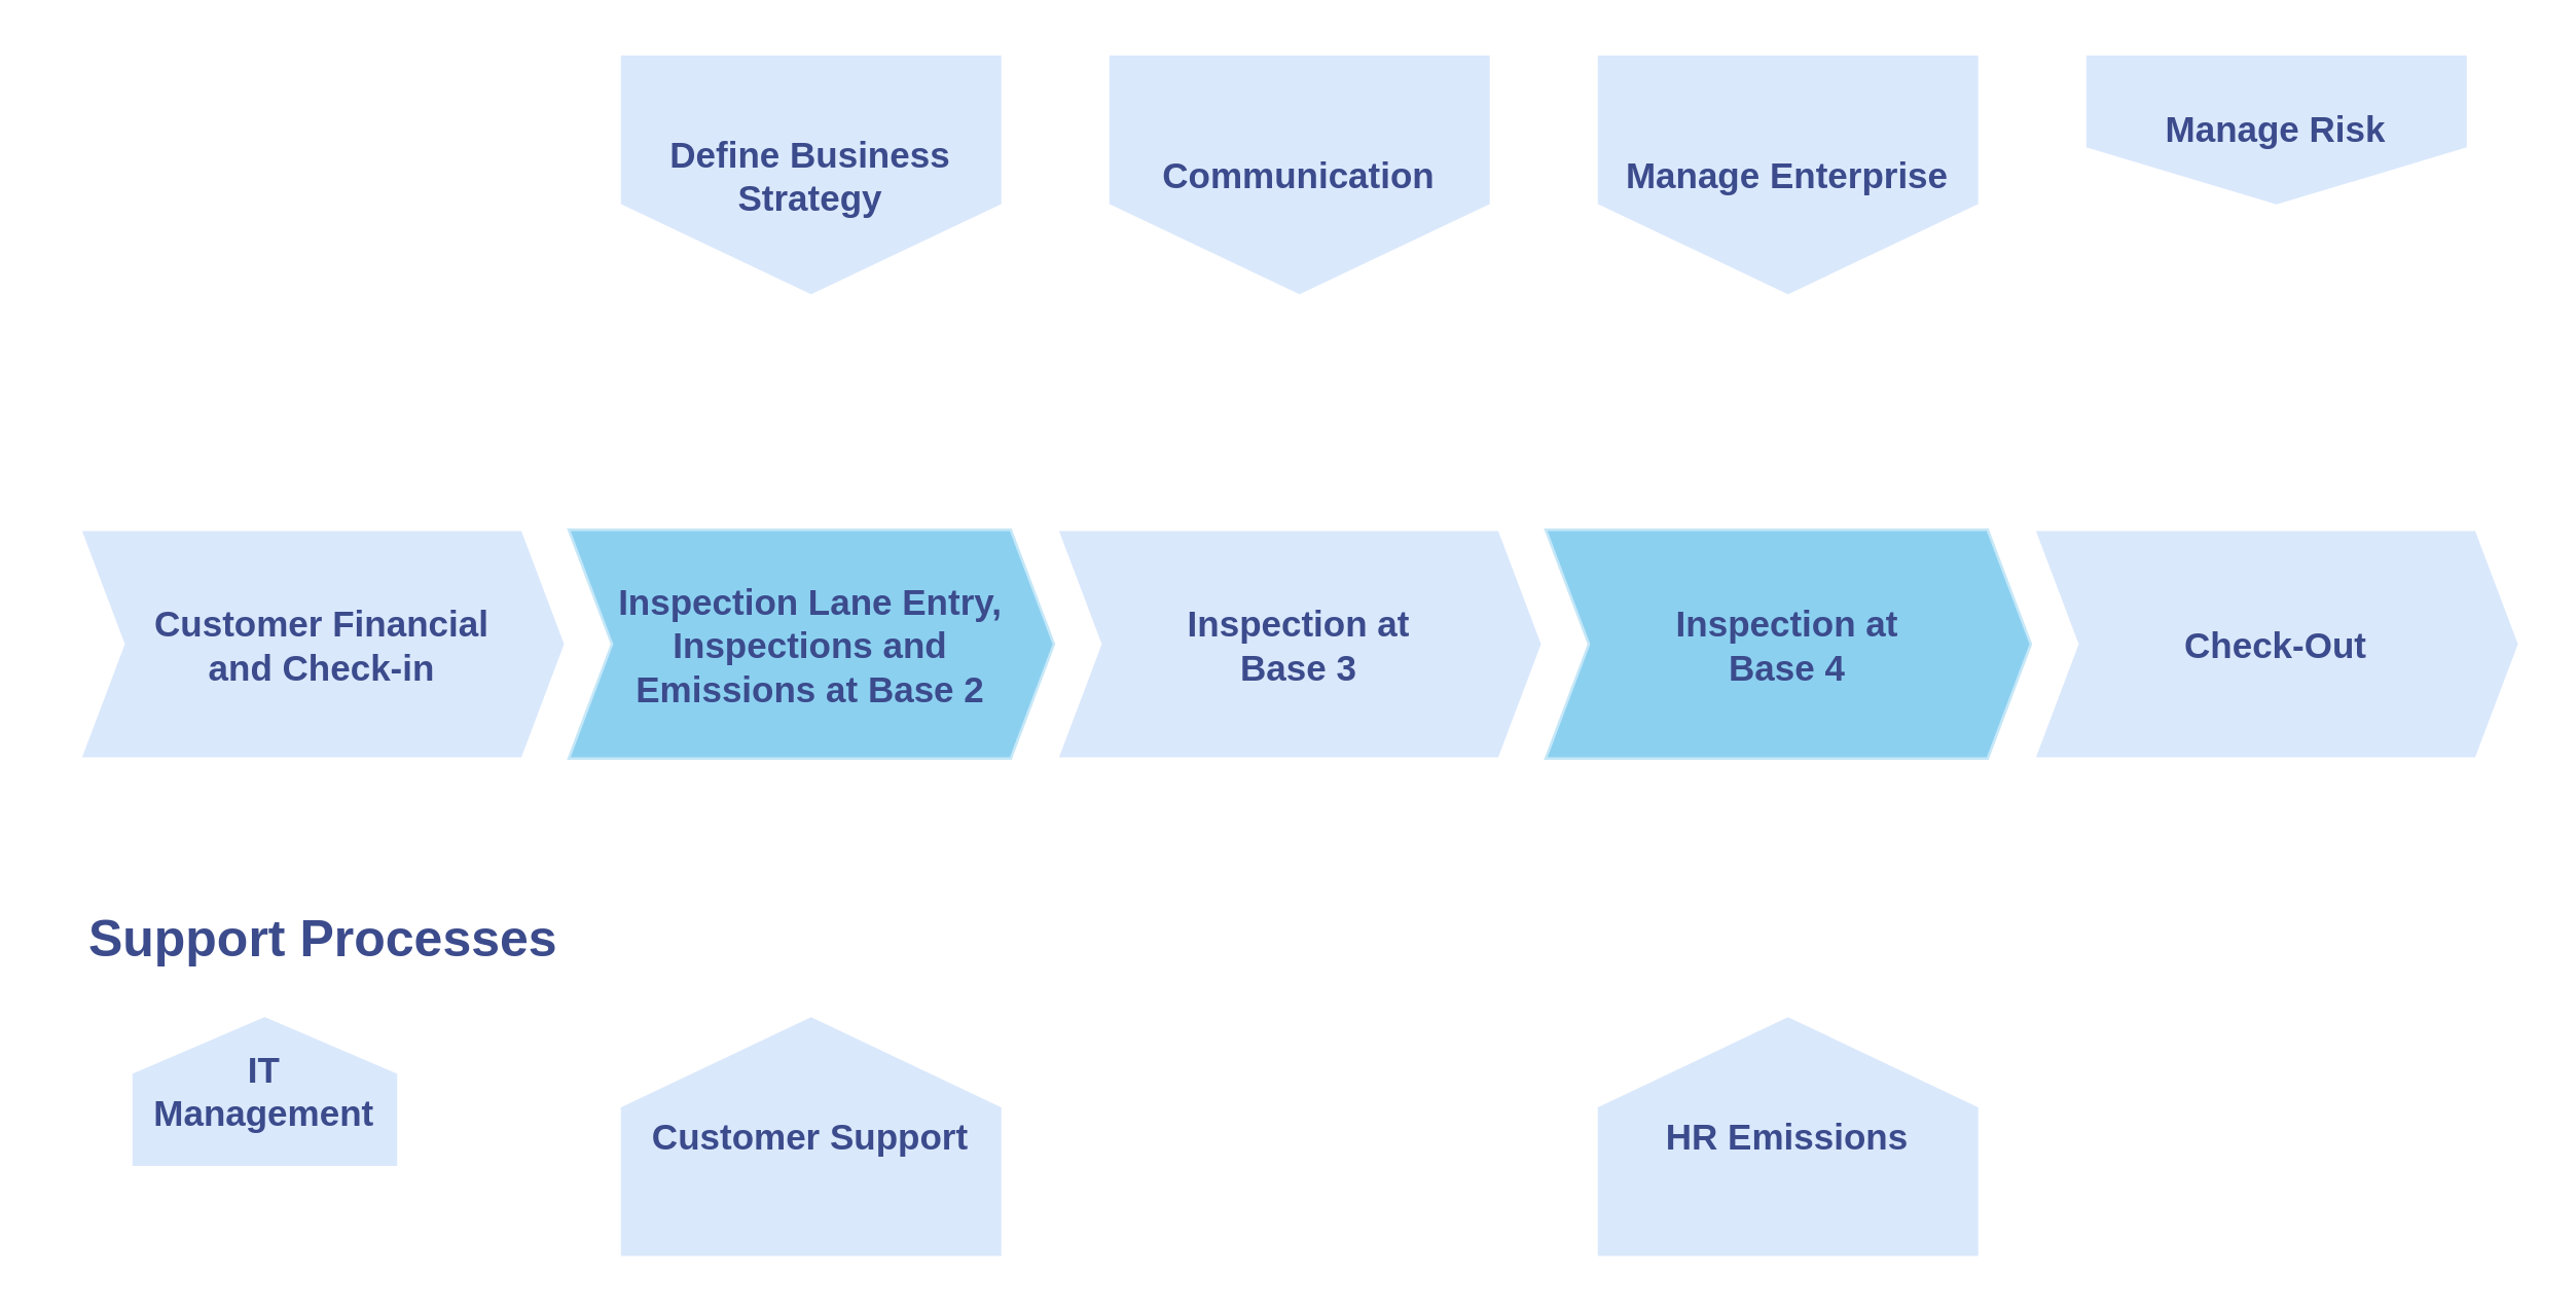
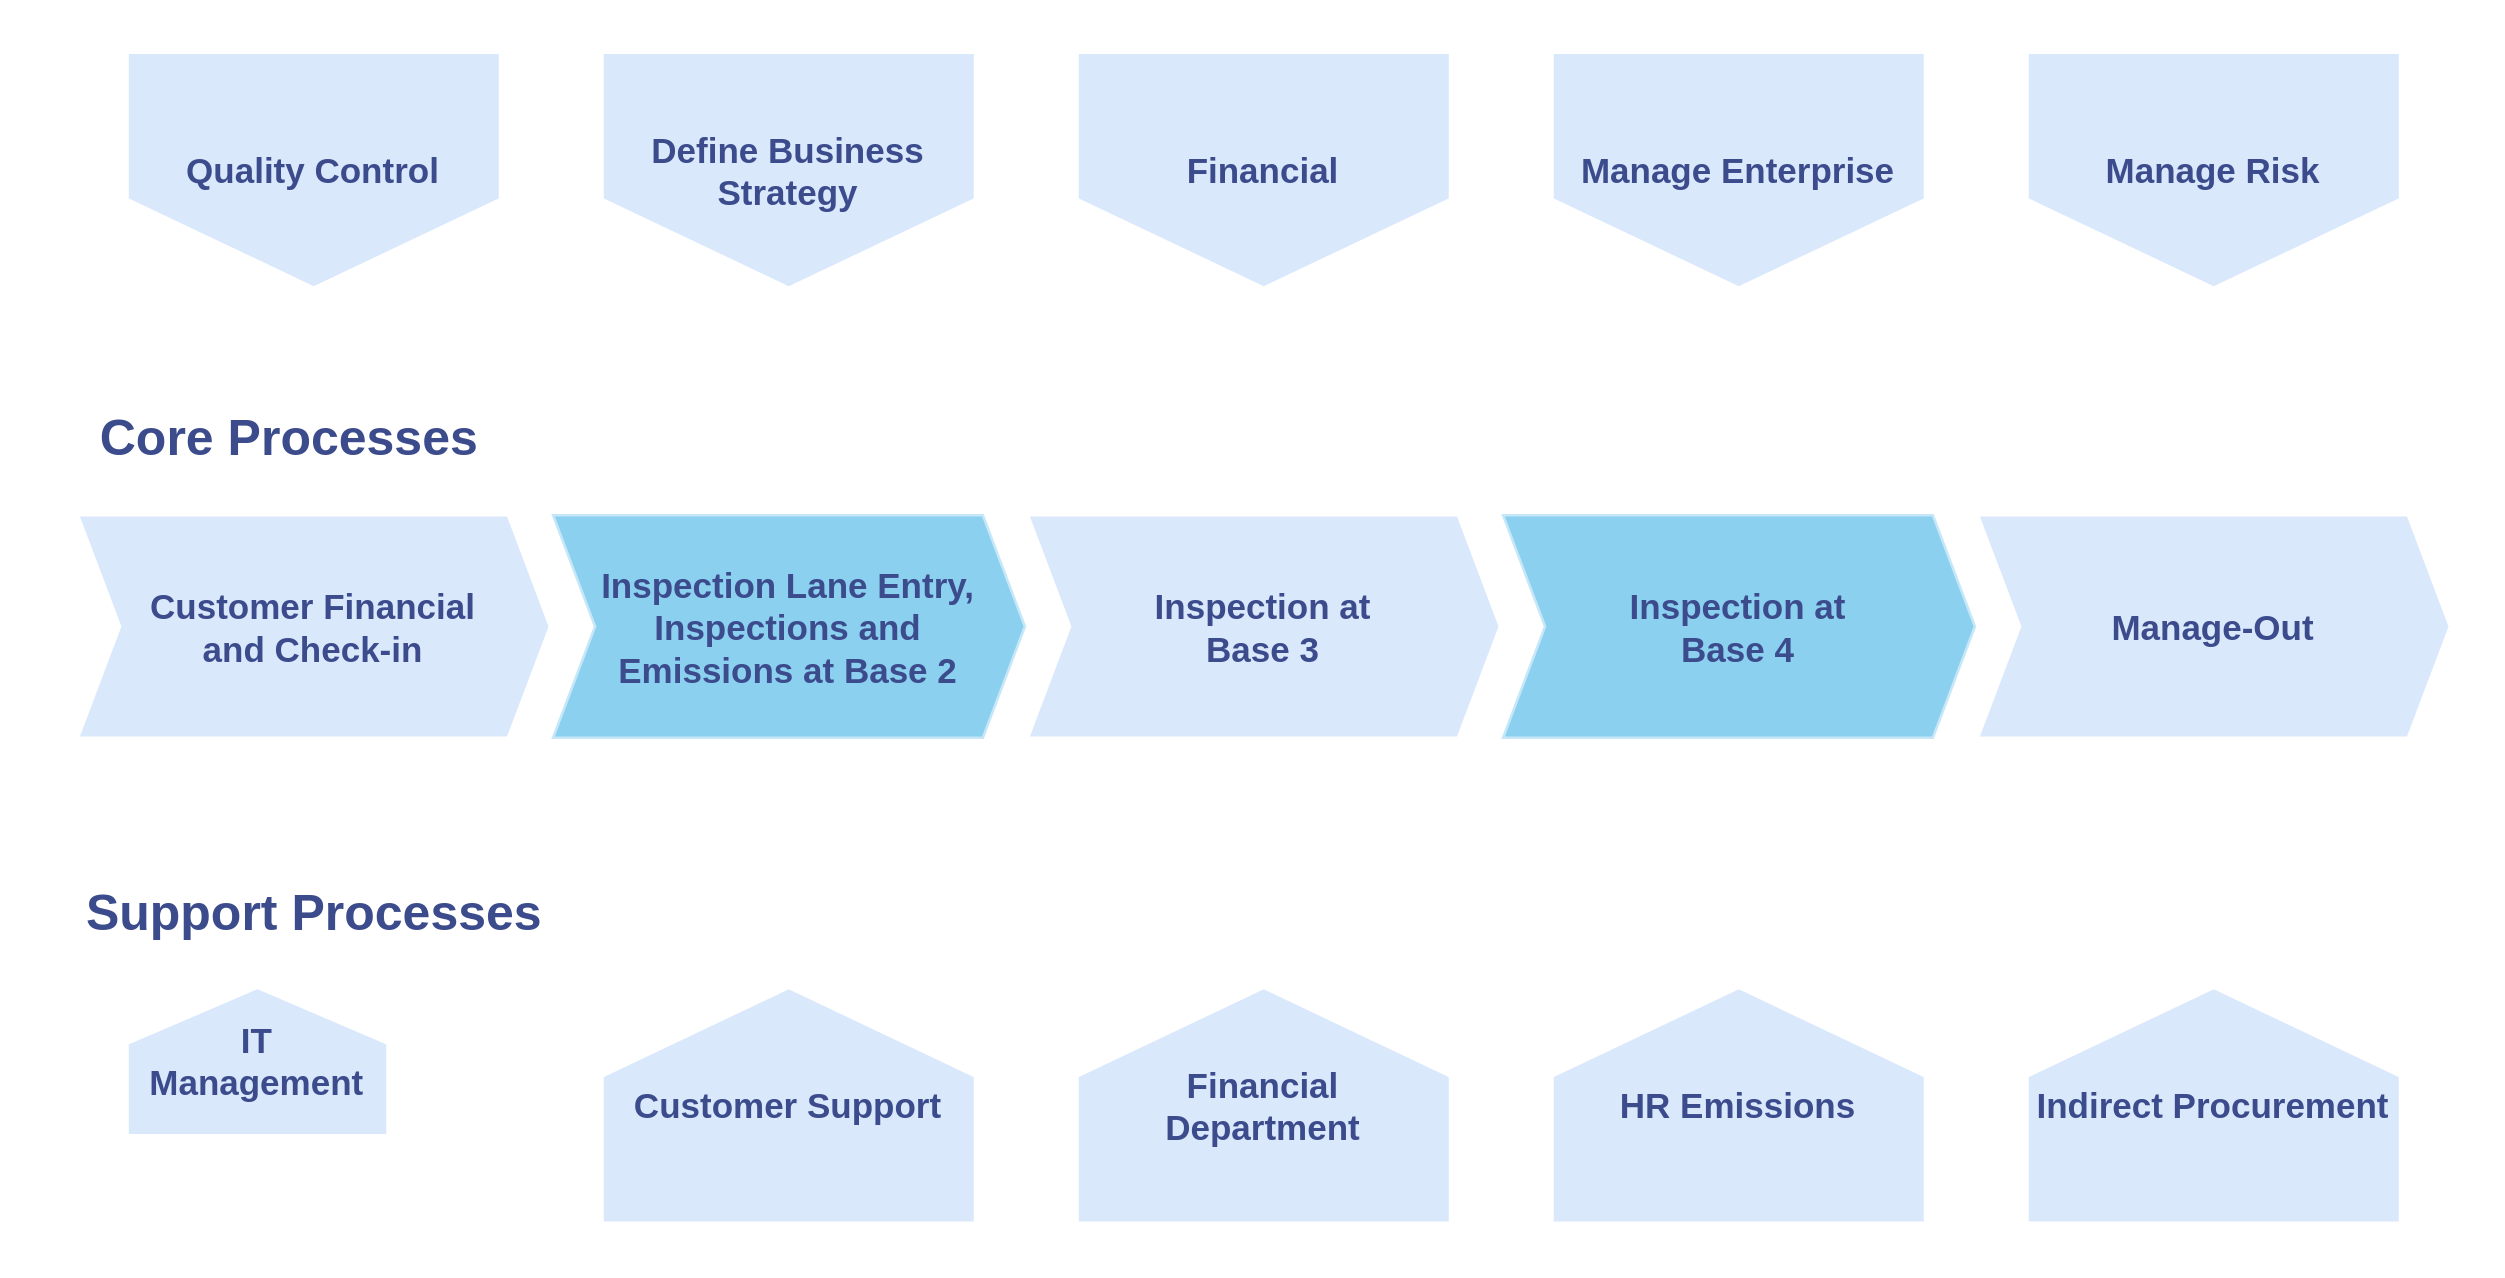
- <mxCell id="9" value="Manage Risk" style="shape=offPageConnector;whiteSpace=wrap;html=1;strokeWidth=2;fontStyle=1;fontSize=14;fillColor=#dae8fc;strokeColor=#FFFFFF;fontColor=#3B4B8C;" vertex="1" parent="1"><mxGeometry x="810" y="20" width="150" height="60" as="geometry" /></mxCell>
+ <mxCell id="9" value="Manage Risk" style="shape=offPageConnector;whiteSpace=wrap;html=1;strokeWidth=2;fontStyle=1;fontSize=14;fillColor=#dae8fc;strokeColor=#FFFFFF;fontColor=#3B4B8C;" vertex="1" parent="1"><mxGeometry x="810" y="20" width="150" height="95" as="geometry" /></mxCell>
+ <mxCell id="2" value="&lt;font&gt;Quality Control&lt;/font&gt;" style="shape=offPageConnector;whiteSpace=wrap;html=1;strokeWidth=2;fontSize=14;fontStyle=1;aspect=fixed;fillColor=#dae8fc;strokeColor=#FFFFFF;fontColor=#3B4B8C;" parent="1" vertex="1"><mxGeometry x="50" y="20" width="150" height="95" as="geometry" /></mxCell>
- <mxCell id="10" value="Communication" style="shape=offPageConnector;whiteSpace=wrap;html=1;strokeWidth=2;fontStyle=1;fontSize=14;fillColor=#dae8fc;strokeColor=#FFFFFF;fontColor=#3B4B8C;" vertex="1" parent="1"><mxGeometry x="430" y="20" width="150" height="95" as="geometry" /></mxCell>
+ <mxCell id="10" value="Financial" style="shape=offPageConnector;whiteSpace=wrap;html=1;strokeWidth=2;fontStyle=1;fontSize=14;fillColor=#dae8fc;strokeColor=#FFFFFF;fontColor=#3B4B8C;" vertex="1" parent="1"><mxGeometry x="430" y="20" width="150" height="95" as="geometry" /></mxCell>
+ <mxCell id="17" value="&lt;font&gt;&lt;b&gt;Core Processes&lt;/b&gt;&lt;/font&gt;" style="text;html=1;align=center;verticalAlign=middle;resizable=0;points=[];autosize=1;strokeColor=none;fillColor=none;fontSize=20;fontColor=#3B4B8C;" vertex="1" parent="1"><mxGeometry x="30" y="154" width="170" height="40" as="geometry" /></mxCell>
- <mxCell id="8" value="Check-Out" style="shape=step;perimeter=stepPerimeter;strokeColor=#FFFFFF;fontFamily=Helvetica;fontSize=14;fillColor=#dae8fc;fixedSize=1;size=17;fontStyle=1;strokeWidth=2;spacingTop=0;points=[];fontColor=#3B4B8C;" vertex="1" parent="1"><mxGeometry x="790" y="205" width="190" height="90" as="geometry" /></mxCell>
+ <mxCell id="8" value="Manage-Out" style="shape=step;perimeter=stepPerimeter;strokeColor=#FFFFFF;fontFamily=Helvetica;fontSize=14;fillColor=#dae8fc;fixedSize=1;size=17;fontStyle=1;strokeWidth=2;spacingTop=0;points=[];fontColor=#3B4B8C;" vertex="1" parent="1"><mxGeometry x="790" y="205" width="190" height="90" as="geometry" /></mxCell>
+ <mxCell id="14" value="Financial&lt;div&gt;Department&lt;/div&gt;" style="shape=offPageConnector;whiteSpace=wrap;html=1;strokeWidth=2;flipV=1;fontSize=14;fontStyle=1;fillColor=#dae8fc;strokeColor=#FFFFFF;fontColor=#3B4B8C;" vertex="1" parent="1"><mxGeometry x="430" y="394" width="150" height="95" as="geometry" /></mxCell>
+ <mxCell id="15" value="Indirect Procurement" style="shape=offPageConnector;whiteSpace=wrap;html=1;strokeWidth=2;flipV=1;fontSize=14;fontStyle=1;fillColor=#dae8fc;strokeColor=#FFFFFF;fontColor=#3B4B8C;" vertex="1" parent="1"><mxGeometry x="810" y="394" width="150" height="95" as="geometry" /></mxCell>
